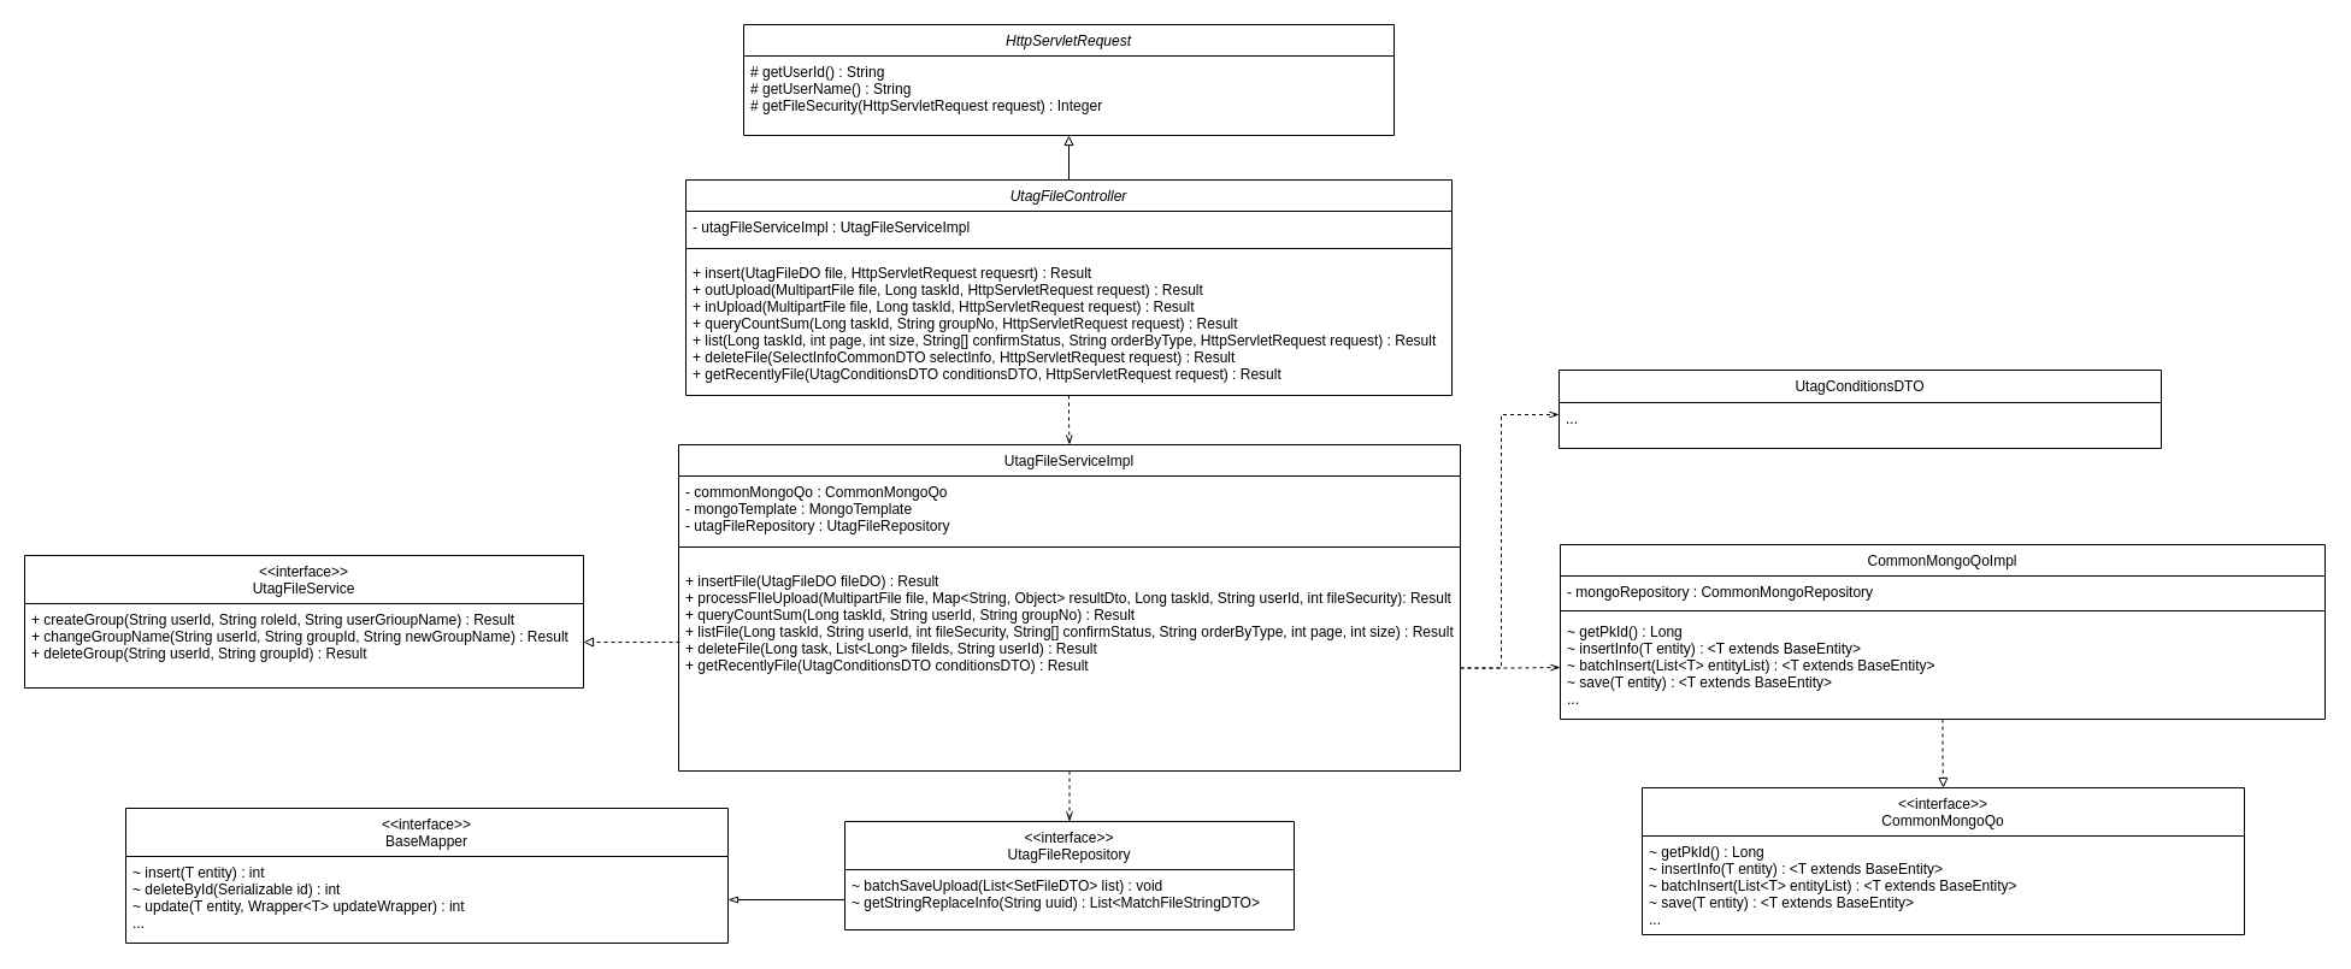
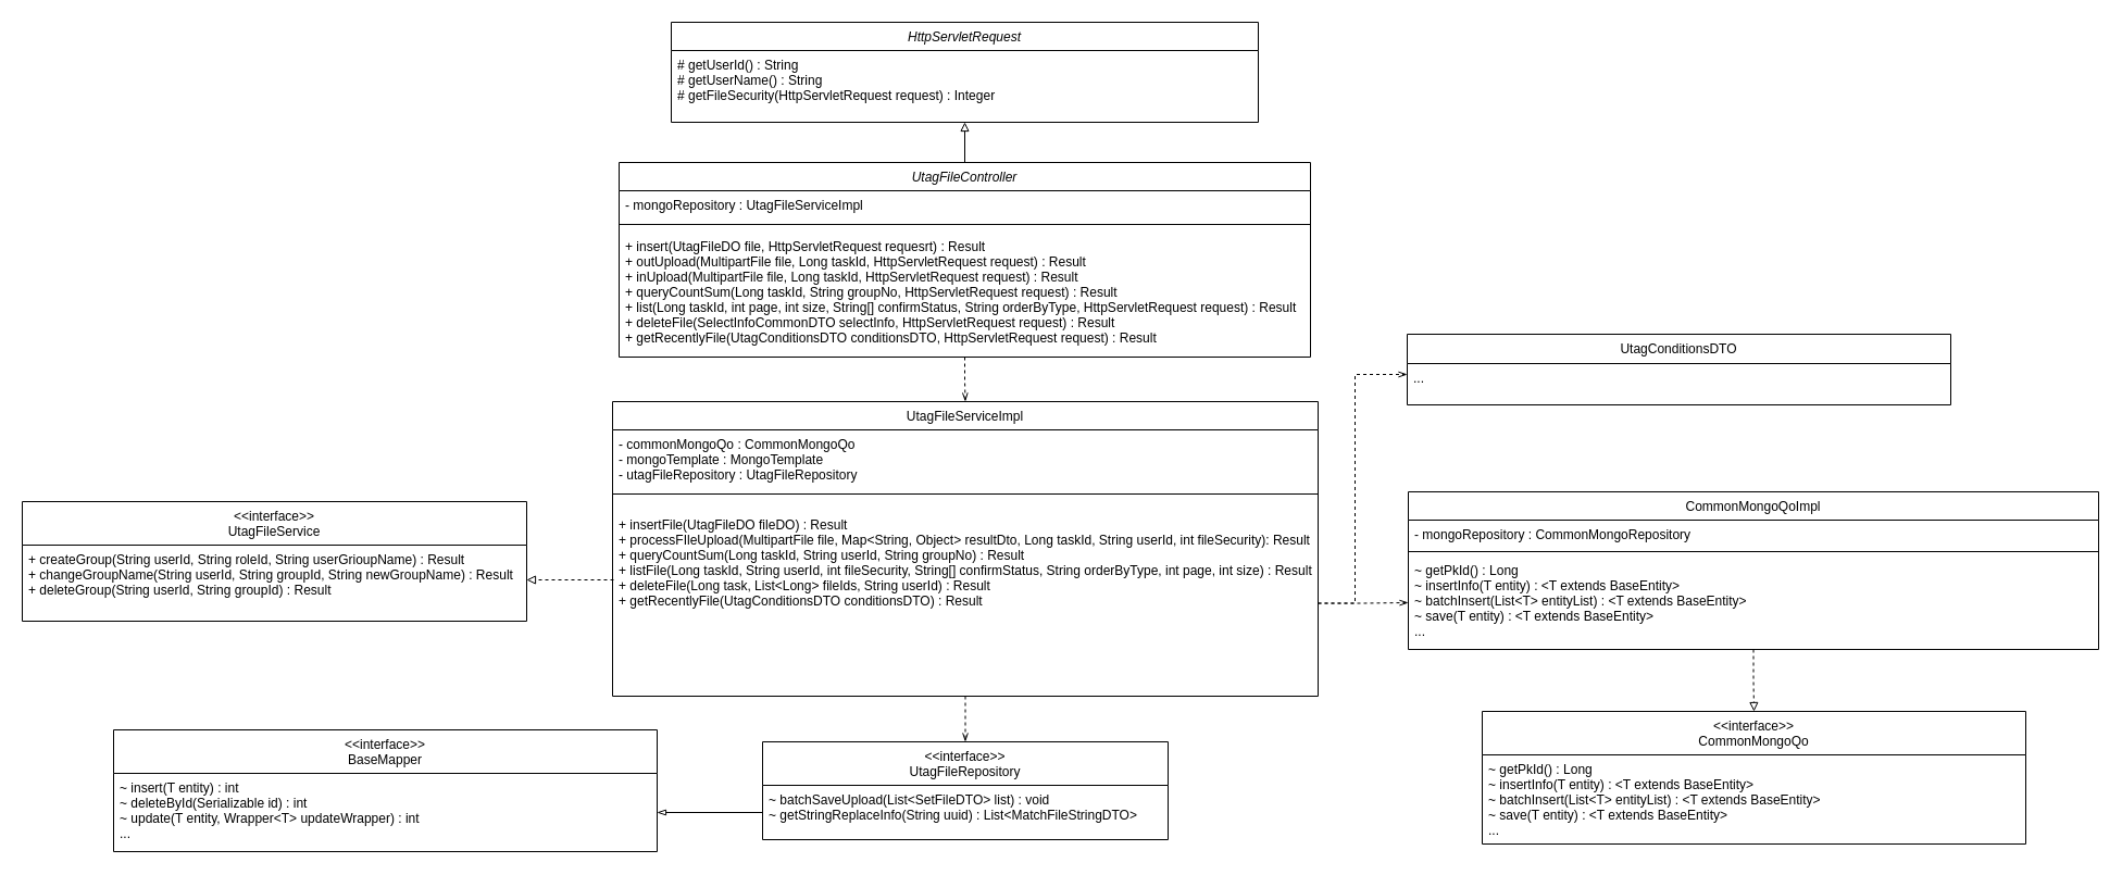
- <mxCell id="4" value="- utagFileServiceImpl : UtagFileServiceImpl" style="text;align=left;verticalAlign=top;spacingLeft=4;spacingRight=4;overflow=hidden;rotatable=0;points=[[0,0.5],[1,0.5]];portConstraint=eastwest;" parent="3" vertex="1"><mxGeometry y="26" width="636" height="24" as="geometry" /></mxCell>
+ <mxCell id="4" value="- mongoRepository : UtagFileServiceImpl" style="text;align=left;verticalAlign=top;spacingLeft=4;spacingRight=4;overflow=hidden;rotatable=0;points=[[0,0.5],[1,0.5]];portConstraint=eastwest;" parent="3" vertex="1"><mxGeometry y="26" width="636" height="24" as="geometry" /></mxCell>
